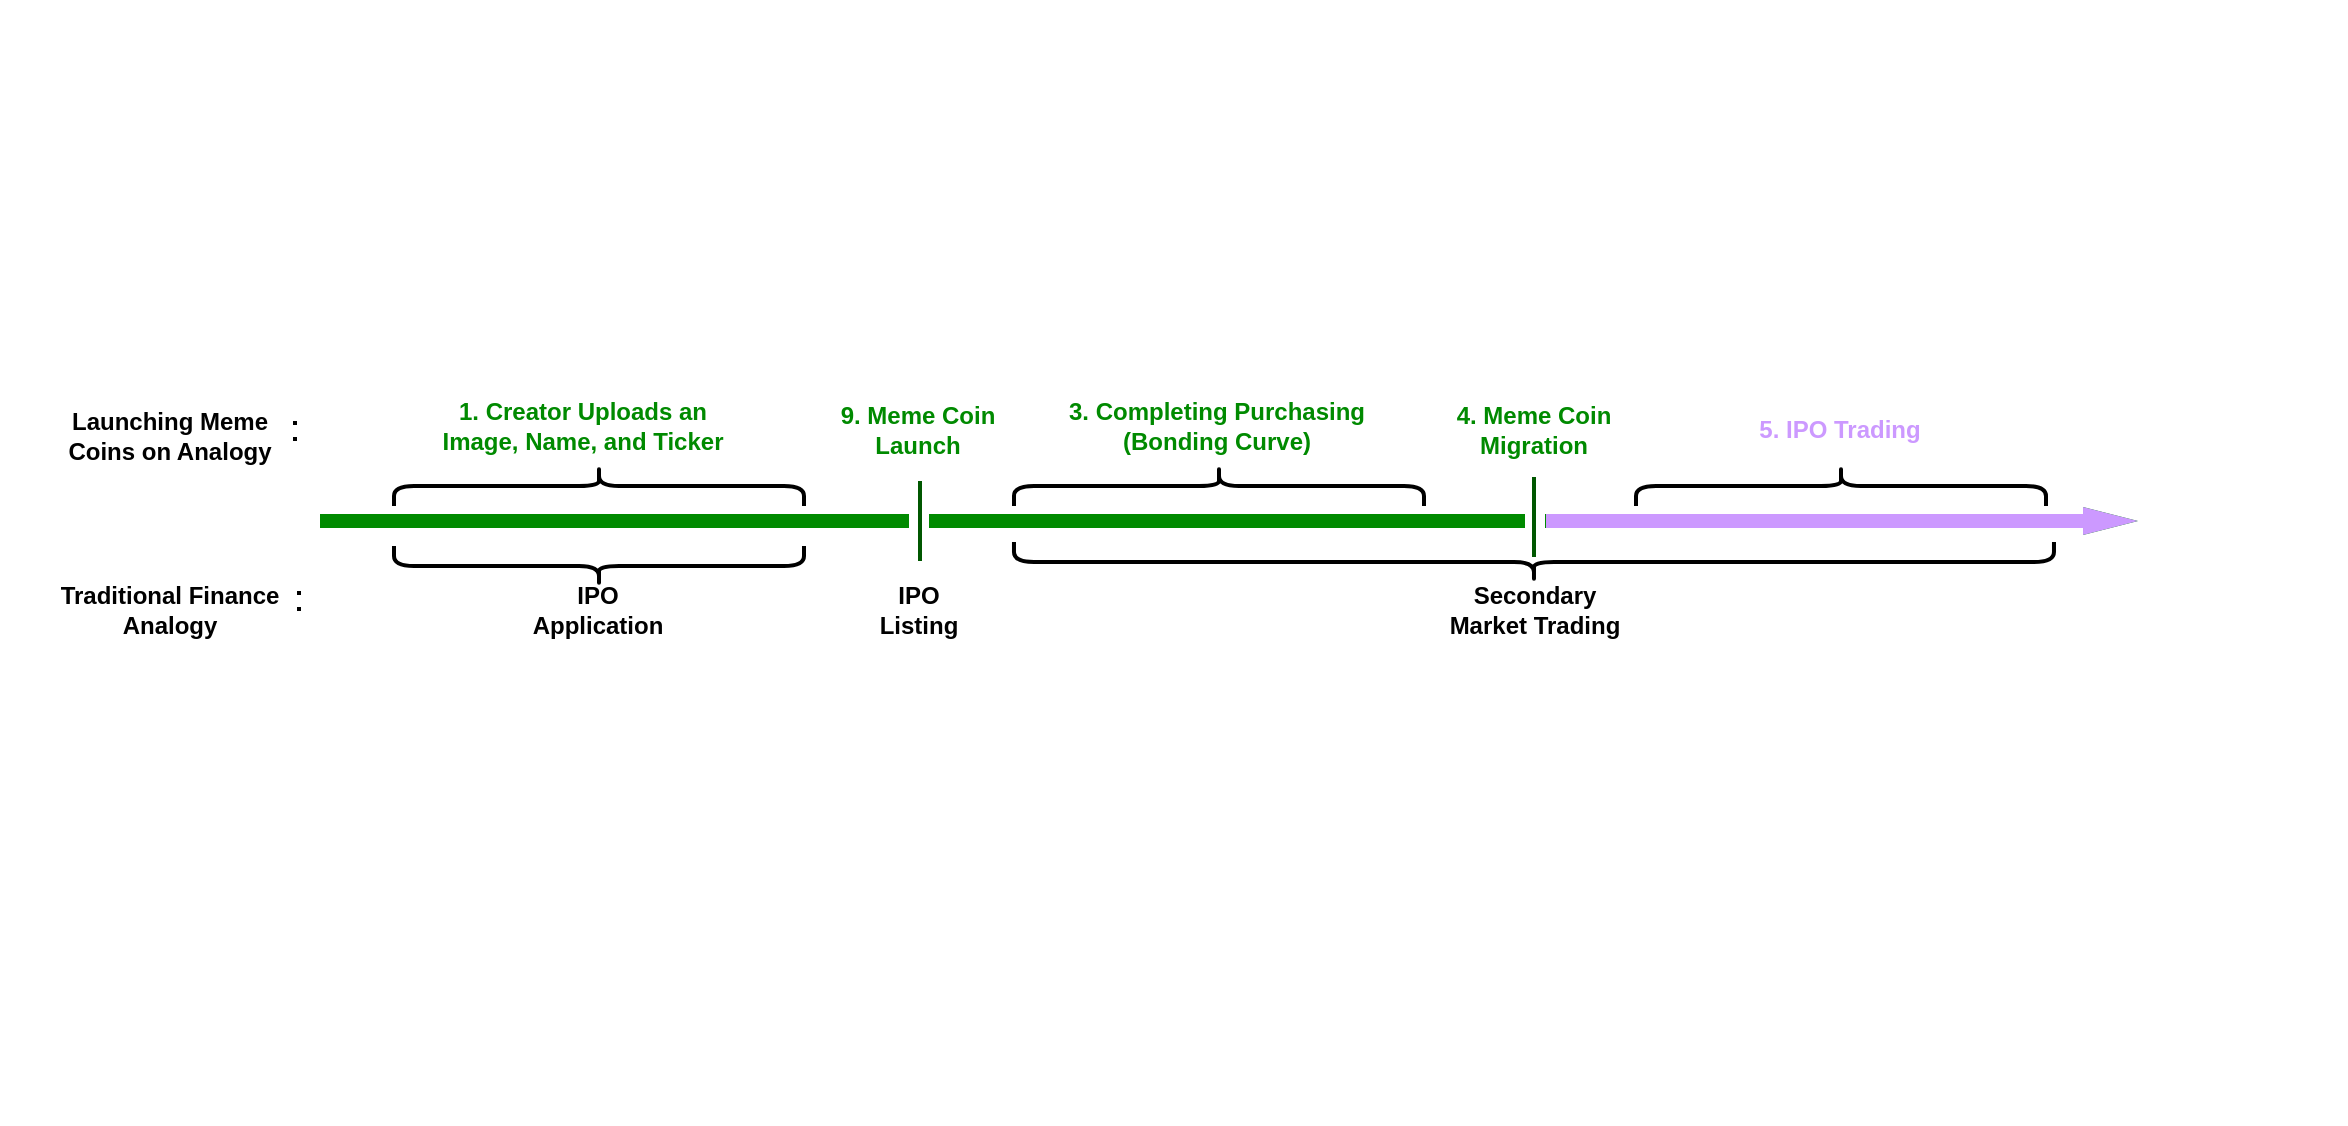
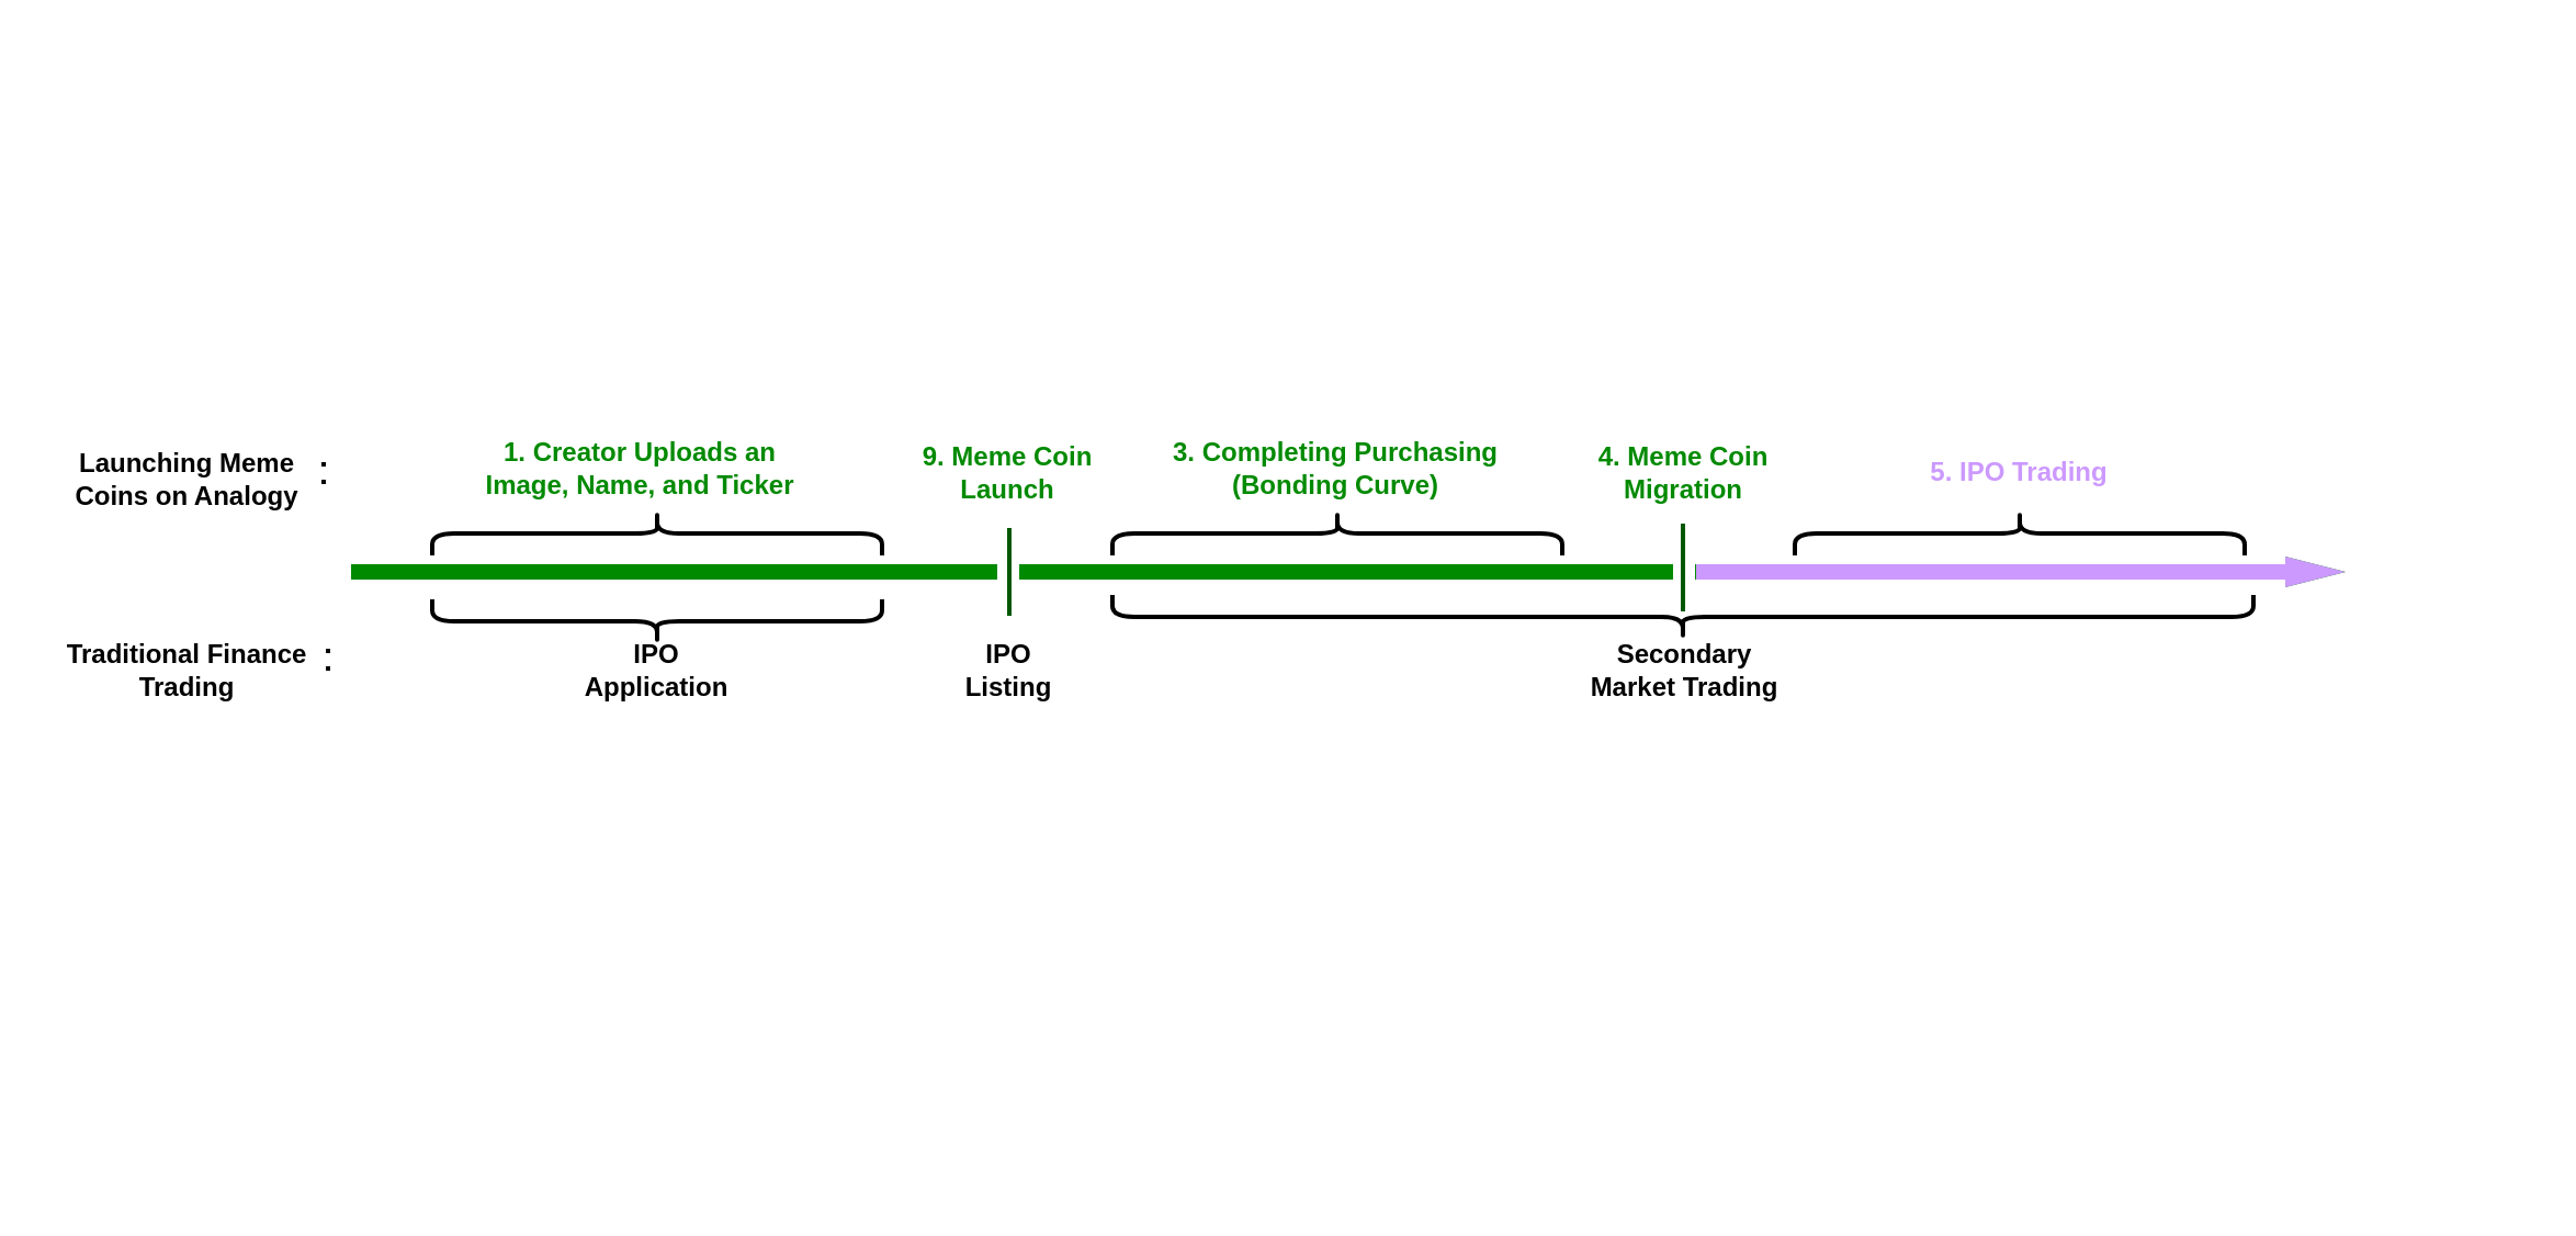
- <mxCell id="5" value="&lt;b&gt;Traditional&amp;nbsp;&lt;/b&gt;&lt;b style=&quot;background-color: transparent; color: light-dark(rgb(0, 0, 0), rgb(255, 255, 255));&quot;&gt;Finance&lt;/b&gt;&lt;div&gt;&lt;b&gt;Analogy&lt;/b&gt;&lt;/div&gt;" style="text;html=1;align=center;verticalAlign=middle;whiteSpace=wrap;rounded=0;" parent="1" vertex="1"><mxGeometry x="21" y="290" width="128" height="30" as="geometry" /></mxCell>
+ <mxCell id="5" value="&lt;b&gt;Traditional&amp;nbsp;&lt;/b&gt;&lt;b style=&quot;background-color: transparent; color: light-dark(rgb(0, 0, 0), rgb(255, 255, 255));&quot;&gt;Finance&lt;/b&gt;&lt;div&gt;&lt;b&gt;Trading&lt;/b&gt;&lt;/div&gt;" style="text;html=1;align=center;verticalAlign=middle;whiteSpace=wrap;rounded=0;" parent="1" vertex="1"><mxGeometry x="21" y="290" width="128" height="30" as="geometry" /></mxCell>
